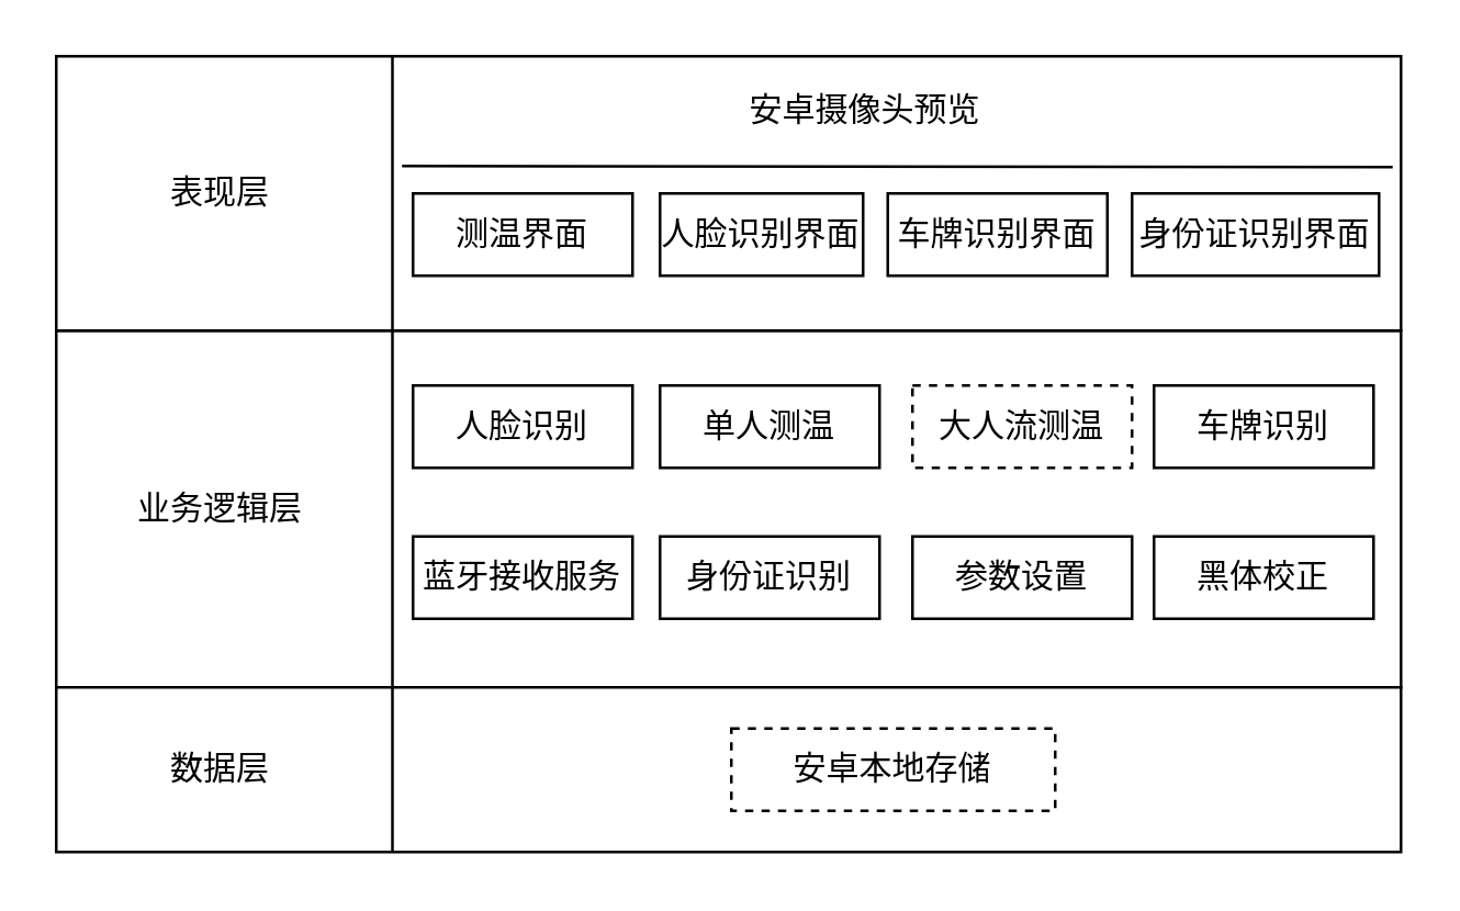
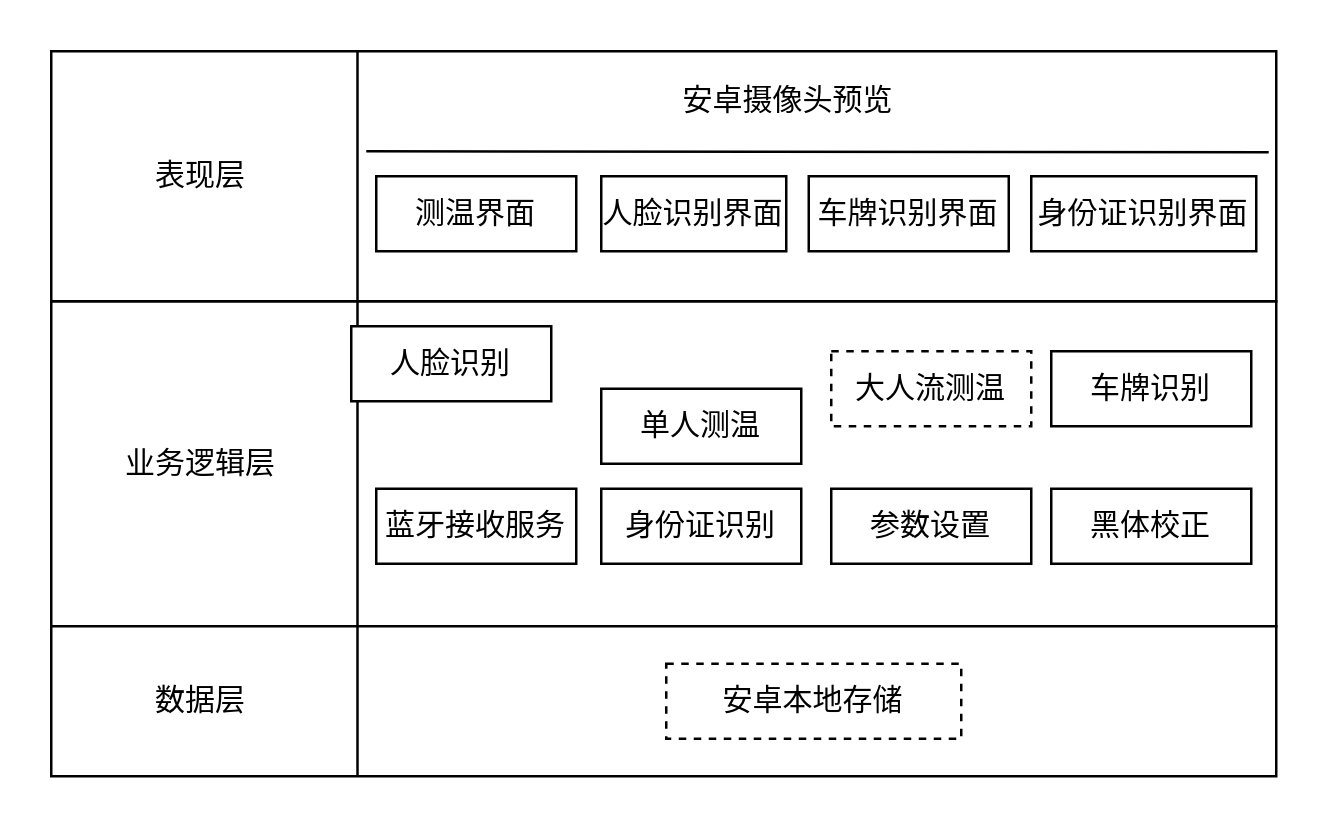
- <mxCell id="12" value="人脸识别" style="rounded=0;whiteSpace=wrap;html=1;" parent="1" vertex="1"><mxGeometry x="150" y="140" width="80" height="30" as="geometry" /></mxCell>
+ <mxCell id="12" value="人脸识别" style="rounded=0;whiteSpace=wrap;html=1;" parent="1" vertex="1"><mxGeometry x="140" y="130" width="80" height="30" as="geometry" /></mxCell>
- <mxCell id="13" value="单人测温" style="rounded=0;whiteSpace=wrap;html=1;" parent="1" vertex="1"><mxGeometry x="240" y="140" width="80" height="30" as="geometry" /></mxCell>
+ <mxCell id="13" value="单人测温" style="rounded=0;whiteSpace=wrap;html=1;" parent="1" vertex="1"><mxGeometry x="240" y="155" width="80" height="30" as="geometry" /></mxCell>
